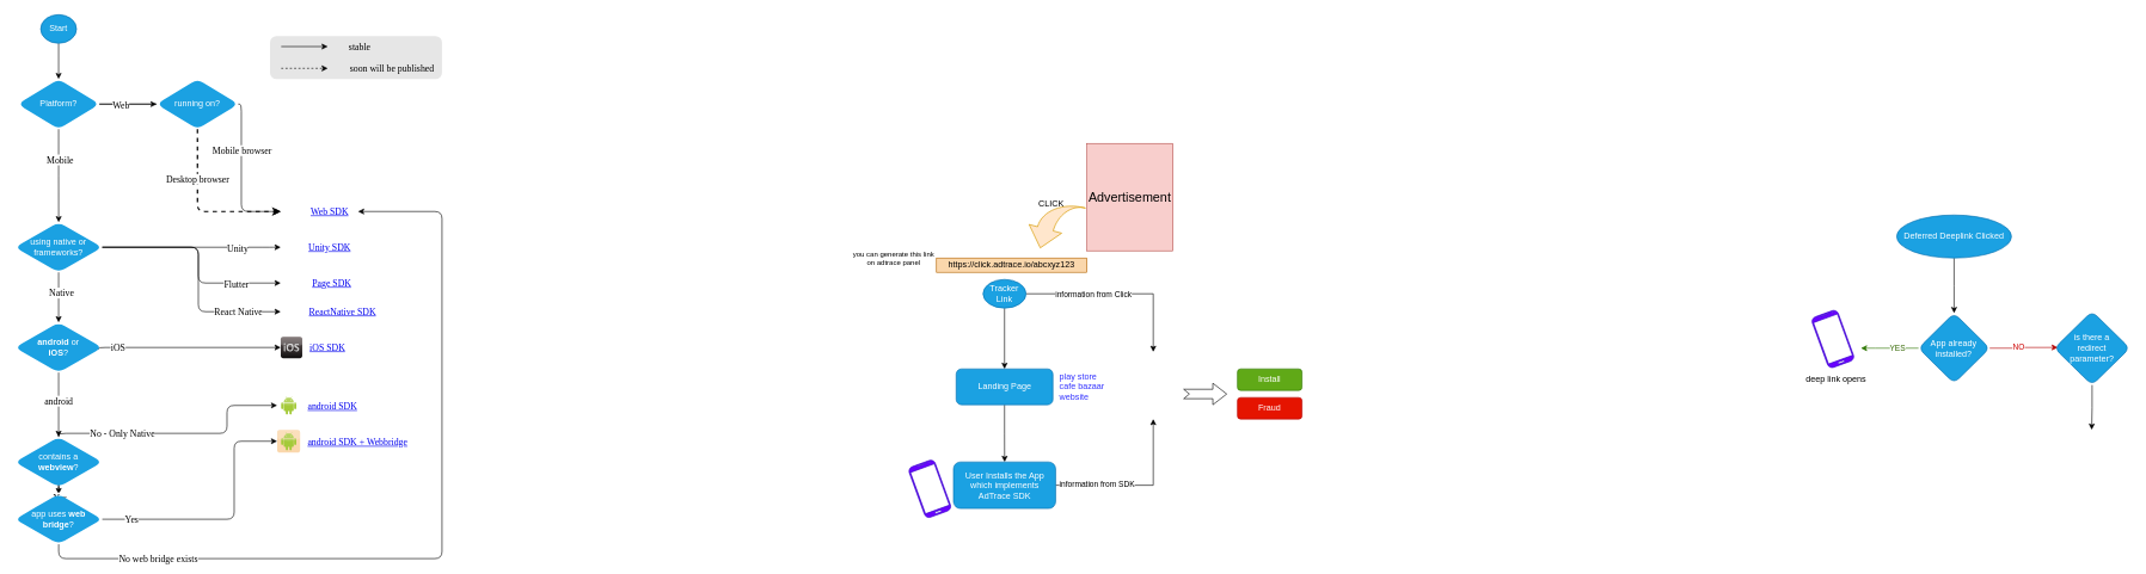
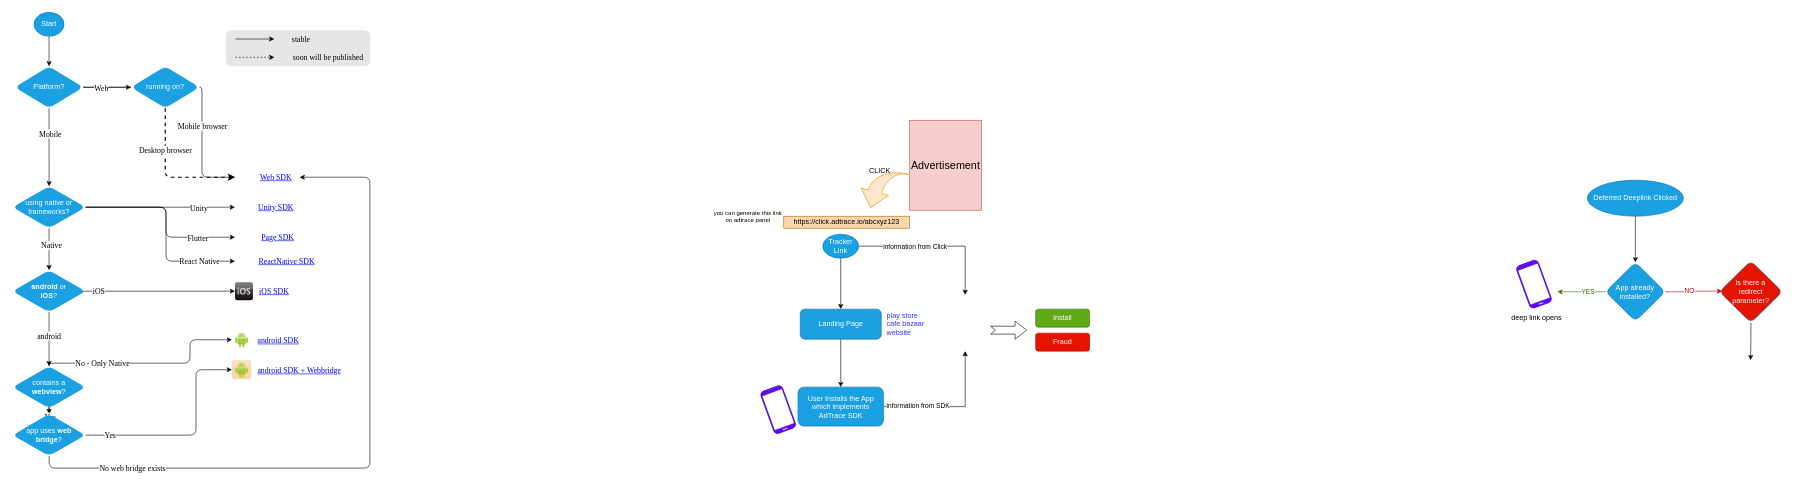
- <mxCell id="97" value="is there a redirect parameter?" style="rhombus;whiteSpace=wrap;html=1;fillColor=#1ba1e2;strokeColor=#006EAF;fontColor=#ffffff;rounded=1;spacingTop=0;spacing=10;" vertex="1" parent="1"><mxGeometry x="2866" y="434.5" width="105.1" height="103" as="geometry" /></mxCell>
+ <mxCell id="97" value="is there a redirect parameter?" style="rhombus;whiteSpace=wrap;html=1;fillColor=#e51400;strokeColor=#006EAF;fontColor=#ffffff;rounded=1;spacingTop=0;spacing=10;" vertex="1" parent="1"><mxGeometry x="2866" y="434.5" width="105.1" height="103" as="geometry" /></mxCell>
